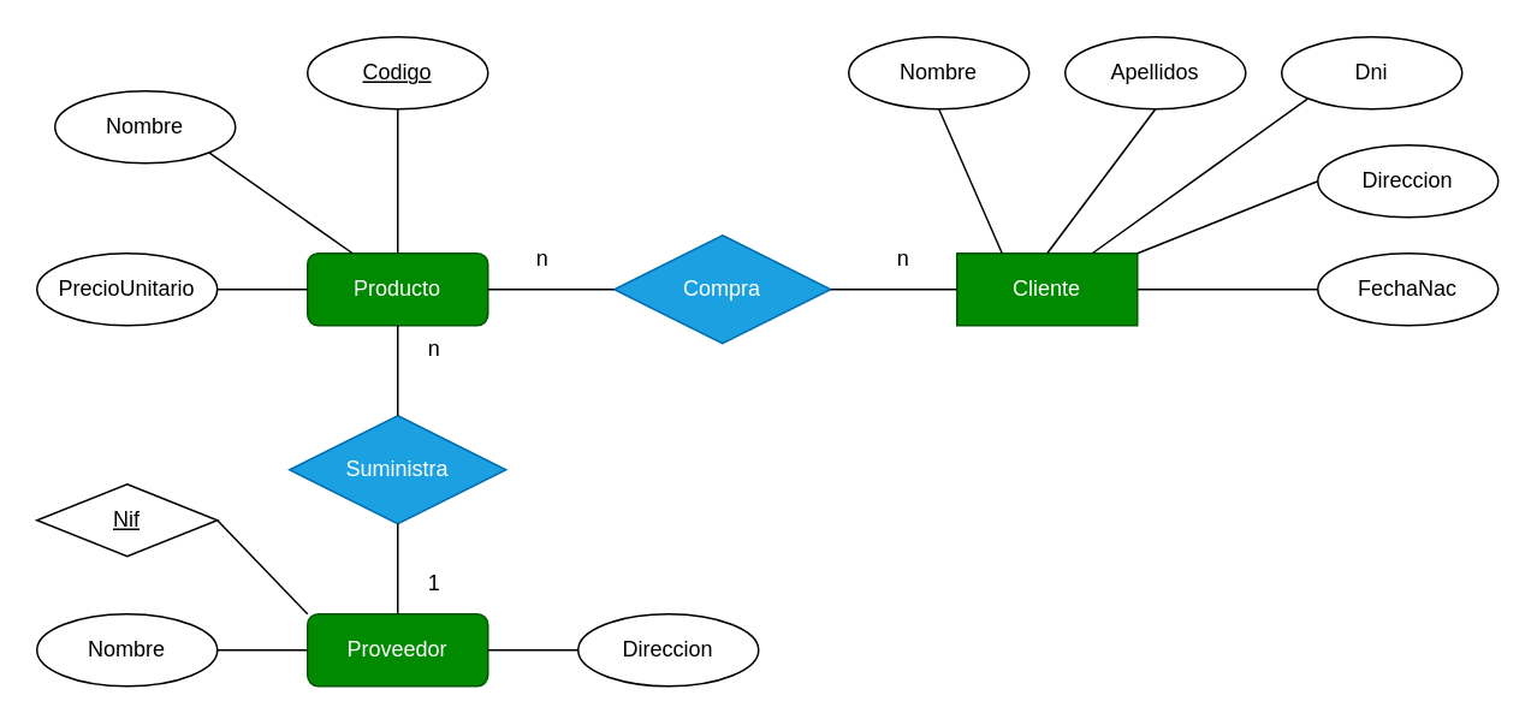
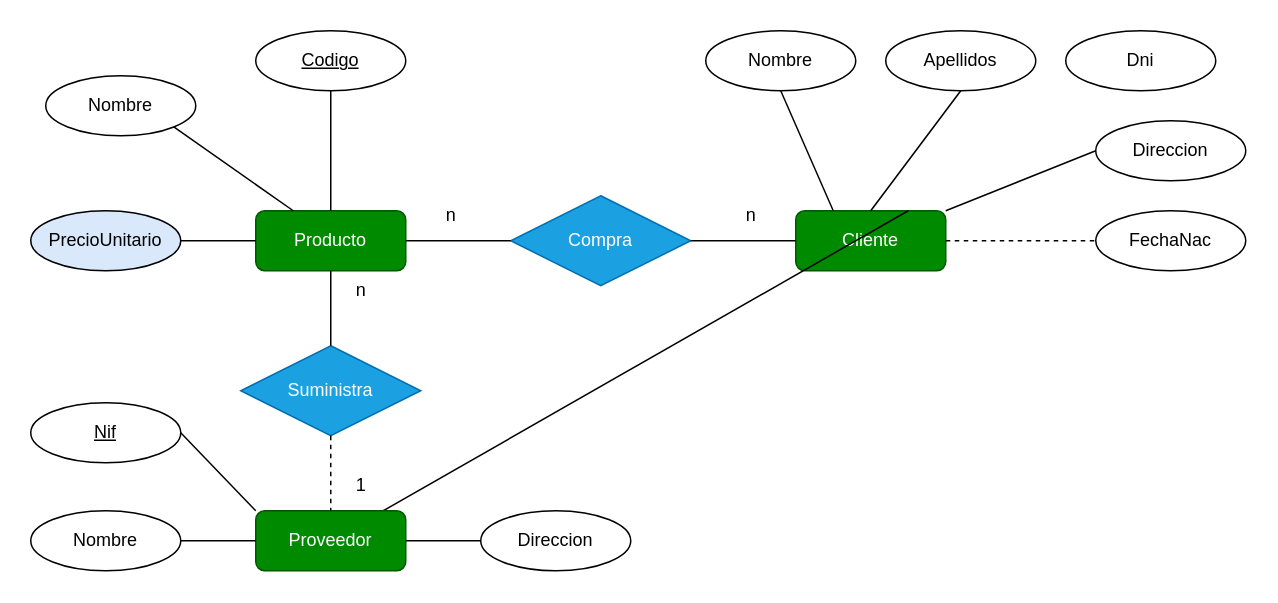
- <mxCell id="6" value="" style="endArrow=none;html=1;rounded=0;entryX=0;entryY=1;entryDx=0;entryDy=0;exitX=0.75;exitY=0;exitDx=0;exitDy=0;" parent="1" source="3" target="10" edge="1"><mxGeometry relative="1" as="geometry"><mxPoint x="600" y="120" as="sourcePoint" /><mxPoint x="730.251" y="54.142" as="targetPoint" /></mxGeometry></mxCell>
+ <mxCell id="6" value="" style="endArrow=none;html=1;rounded=0;exitX=0.75;exitY=0;exitDx=0;exitDy=0;" parent="1" source="3" target="19" edge="1"><mxGeometry relative="1" as="geometry"><mxPoint x="600" y="120" as="sourcePoint" /><mxPoint x="730.251" y="54.142" as="targetPoint" /></mxGeometry></mxCell>
- <mxCell id="17" value="PrecioUnitario" style="ellipse;whiteSpace=wrap;html=1;align=center;" parent="1" vertex="1"><mxGeometry x="20" y="140" width="100" height="40" as="geometry" /></mxCell>
+ <mxCell id="17" value="PrecioUnitario" style="ellipse;whiteSpace=wrap;html=1;align=center;fillColor=#dae8fc;" parent="1" vertex="1"><mxGeometry x="20" y="140" width="100" height="40" as="geometry" /></mxCell>
- <mxCell id="3" value="Cliente" style="whiteSpace=wrap;html=1;fillColor=#008a00;strokeColor=#005700;fontColor=#ffffff;rounded=0;" parent="1" vertex="1"><mxGeometry x="530" y="140" width="100" height="40" as="geometry" /></mxCell>
+ <mxCell id="3" value="Cliente" style="rounded=1;whiteSpace=wrap;html=1;fillColor=#008a00;strokeColor=#005700;fontColor=#ffffff;" parent="1" vertex="1"><mxGeometry x="530" y="140" width="100" height="40" as="geometry" /></mxCell>
- <mxCell id="7" value="" style="endArrow=none;html=1;rounded=0;entryX=0;entryY=0.5;entryDx=0;entryDy=0;exitX=1;exitY=0.5;exitDx=0;exitDy=0;" parent="1" source="3" target="11" edge="1"><mxGeometry relative="1" as="geometry"><mxPoint x="680" y="120" as="sourcePoint" /><mxPoint x="740" y="110" as="targetPoint" /></mxGeometry></mxCell>
+ <mxCell id="7" value="" style="endArrow=none;html=1;rounded=0;entryX=0;entryY=0.5;entryDx=0;entryDy=0;exitX=1;exitY=0.5;exitDx=0;exitDy=0;dashed=1;" parent="1" source="3" target="11" edge="1"><mxGeometry relative="1" as="geometry"><mxPoint x="680" y="120" as="sourcePoint" /><mxPoint x="740" y="110" as="targetPoint" /></mxGeometry></mxCell>
- <mxCell id="34" value="Nif" style="rhombus;whiteSpace=wrap;html=1;align=center;fontStyle=4;" parent="1" vertex="1"><mxGeometry x="20" y="268" width="100" height="40" as="geometry" /></mxCell>
+ <mxCell id="34" value="Nif" style="ellipse;whiteSpace=wrap;html=1;align=center;fontStyle=4;" parent="1" vertex="1"><mxGeometry x="20" y="268" width="100" height="40" as="geometry" /></mxCell>
- <mxCell id="28" value="" style="endArrow=none;html=1;rounded=0;entryX=0.5;entryY=0;entryDx=0;entryDy=0;exitX=0.5;exitY=1;exitDx=0;exitDy=0;" parent="1" source="26" target="19" edge="1"><mxGeometry relative="1" as="geometry"><mxPoint x="360" y="180" as="sourcePoint" /><mxPoint x="290" y="180" as="targetPoint" /></mxGeometry></mxCell>
+ <mxCell id="28" value="" style="endArrow=none;html=1;rounded=0;entryX=0.5;entryY=0;entryDx=0;entryDy=0;exitX=0.5;exitY=1;exitDx=0;exitDy=0;dashed=1;" parent="1" source="26" target="19" edge="1"><mxGeometry relative="1" as="geometry"><mxPoint x="360" y="180" as="sourcePoint" /><mxPoint x="290" y="180" as="targetPoint" /></mxGeometry></mxCell>
